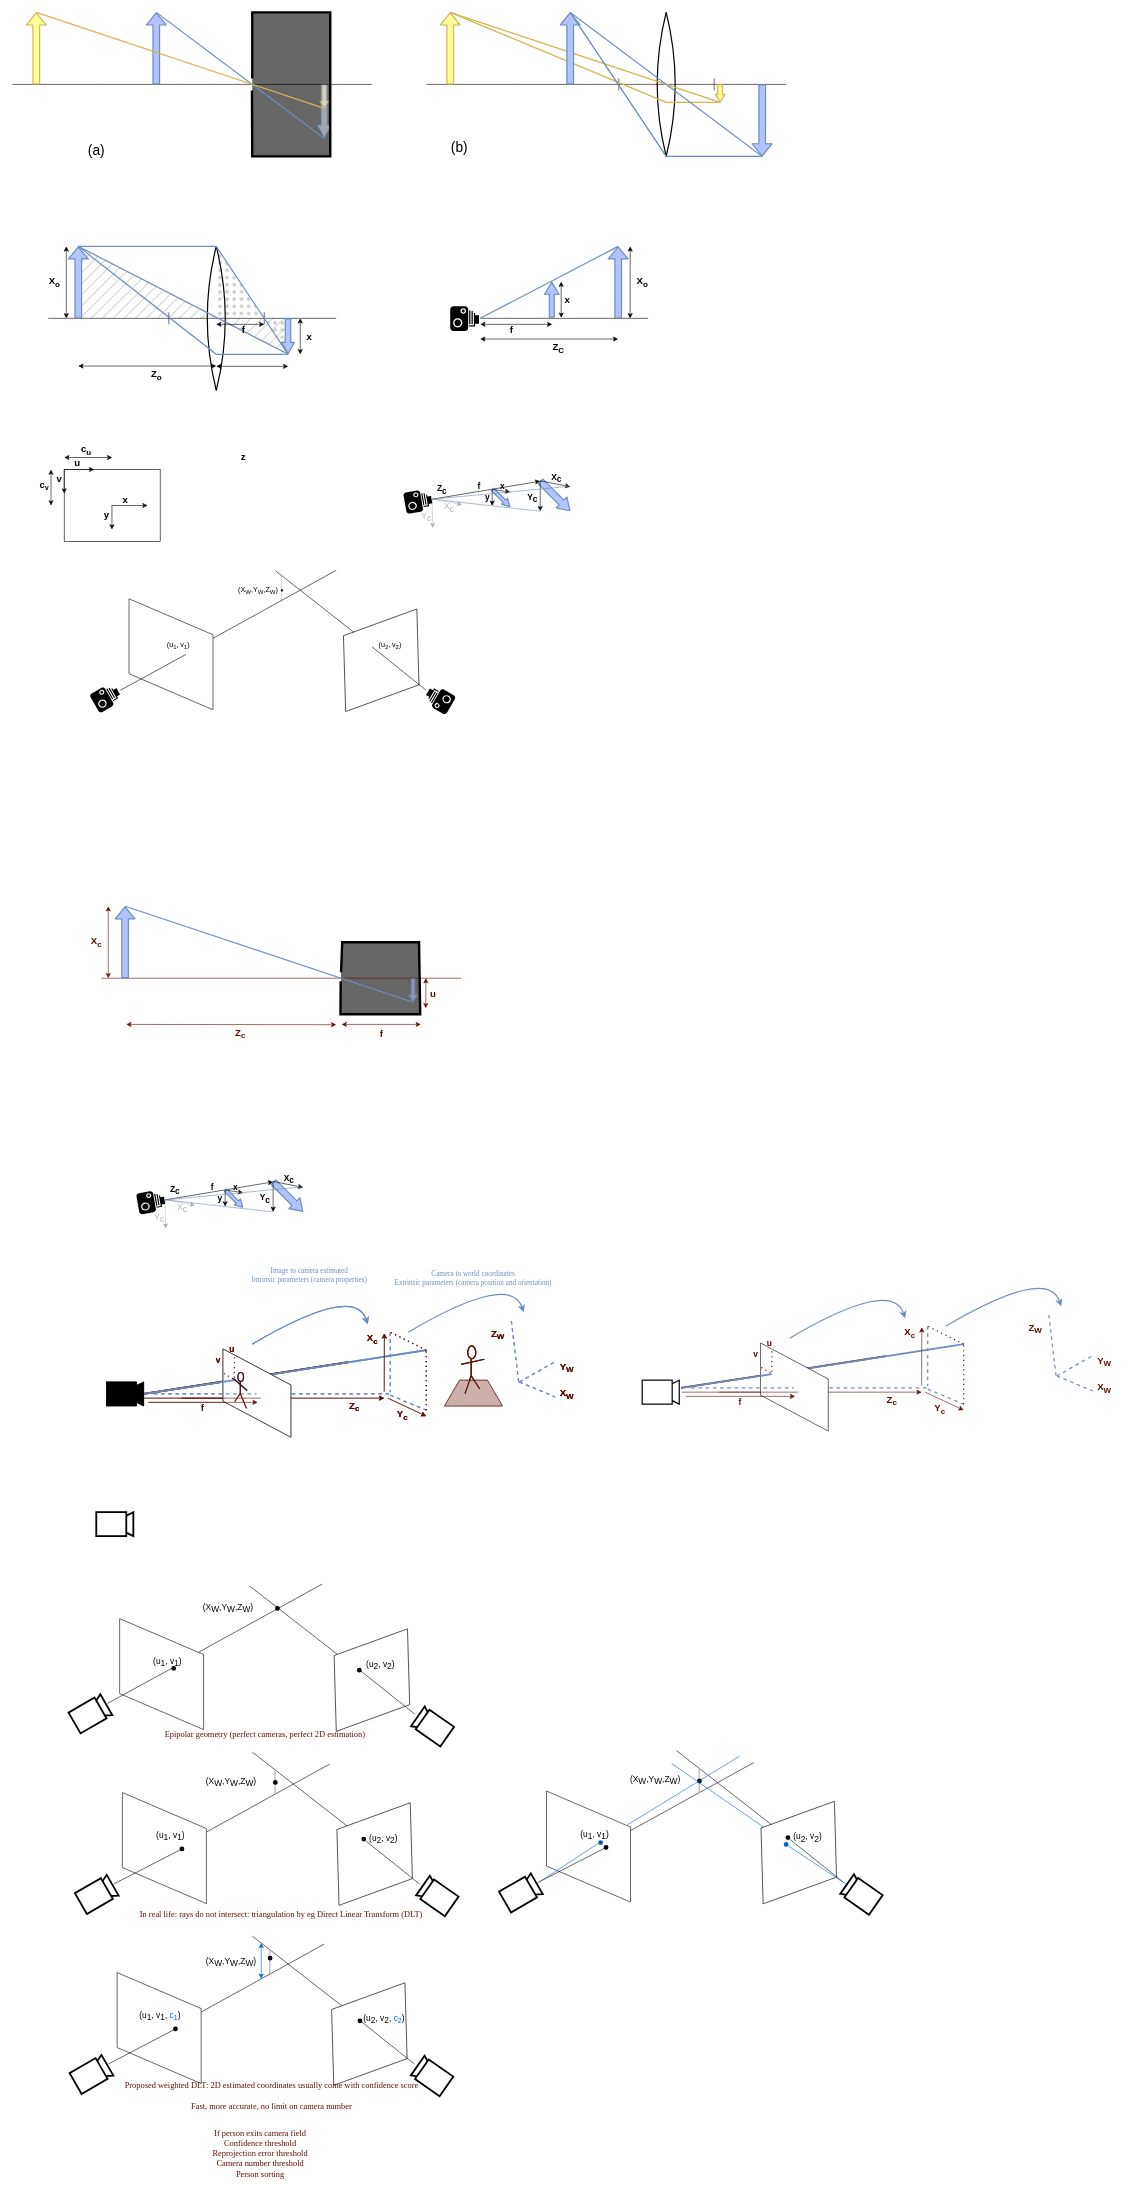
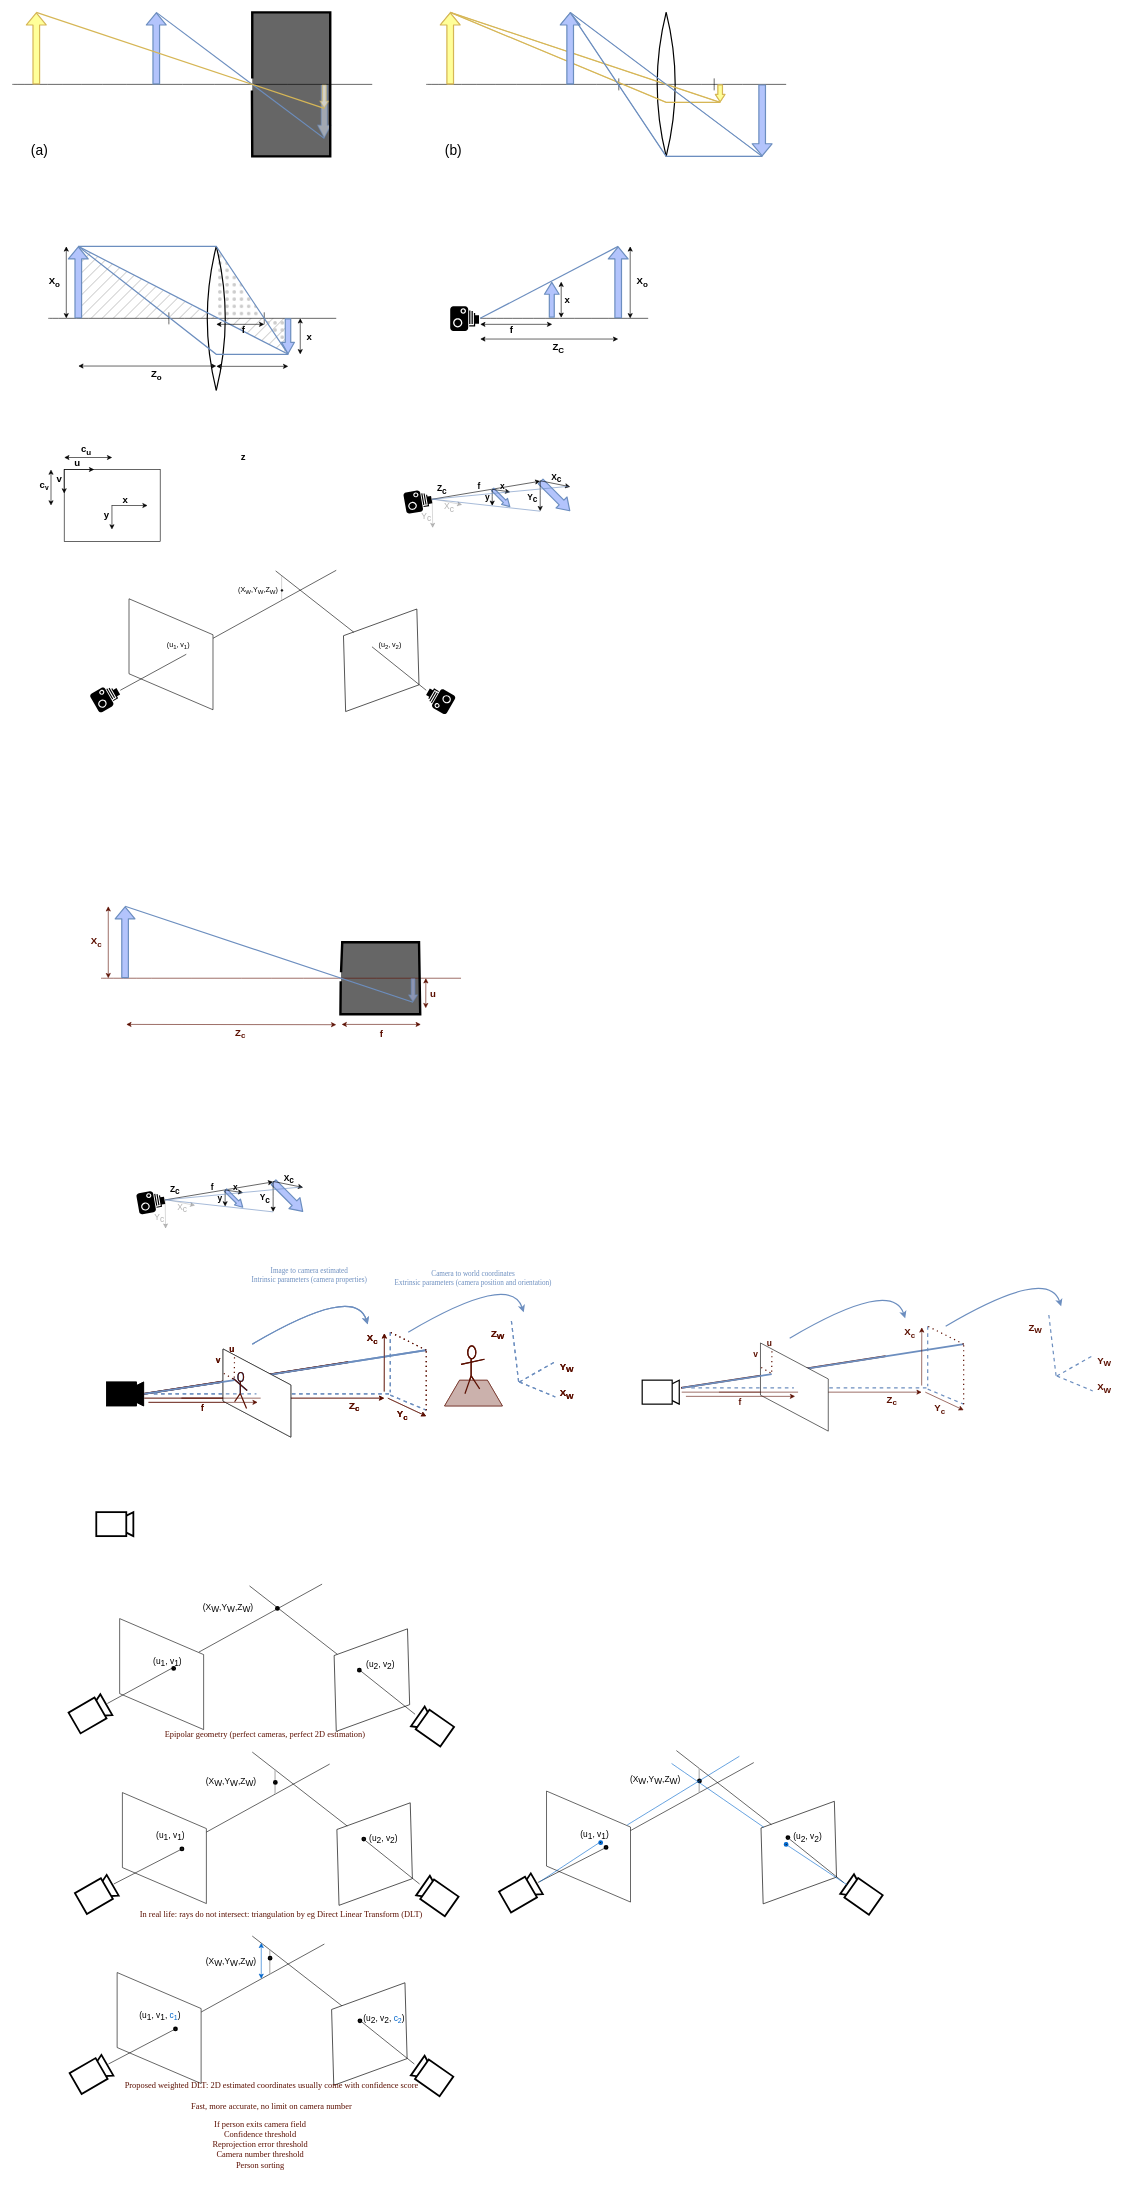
- <mxCell id="79" value="(b)" style="text;html=1;align=center;verticalAlign=middle;resizable=0;points=[];autosize=1;strokeColor=none;fillColor=none;fontSize=23;" parent="1" vertex="1"><mxGeometry x="740" y="225" width="50" height="40" as="geometry" /></mxCell>
+ <mxCell id="79" value="(b)" style="text;html=1;align=center;verticalAlign=middle;resizable=0;points=[];autosize=1;strokeColor=none;fillColor=none;fontSize=23;" parent="1" vertex="1"><mxGeometry x="730" y="230" width="50" height="40" as="geometry" /></mxCell>
- <mxCell id="78" value="(a)" style="text;html=1;align=center;verticalAlign=middle;resizable=0;points=[];autosize=1;strokeColor=none;fillColor=none;fontSize=23;" parent="1" vertex="1"><mxGeometry x="135" y="230" width="50" height="40" as="geometry" /></mxCell>
+ <mxCell id="78" value="(a)" style="text;html=1;align=center;verticalAlign=middle;resizable=0;points=[];autosize=1;strokeColor=none;fillColor=none;fontSize=23;" parent="1" vertex="1"><mxGeometry x="40" y="230" width="50" height="40" as="geometry" /></mxCell>
- <mxCell id="270" value="If person exits camera field&lt;br&gt;Confidence threshold&lt;br&gt;Reprojection error threshold&lt;br&gt;Camera number threshold&lt;br&gt;Person sorting" style="text;html=1;align=center;verticalAlign=middle;resizable=0;points=[];autosize=1;strokeColor=none;fillColor=none;fontSize=14;fontFamily=Josefin Sans;fontColor=#5B0F00;" parent="1" vertex="1"><mxGeometry x="343.21" y="3540" width="180" height="100" as="geometry" /></mxCell>
+ <mxCell id="270" value="If person exits camera field&lt;br&gt;Confidence threshold&lt;br&gt;Reprojection error threshold&lt;br&gt;Camera number threshold&lt;br&gt;Person sorting" style="text;html=1;align=center;verticalAlign=middle;resizable=0;points=[];autosize=1;strokeColor=none;fillColor=none;fontSize=14;fontFamily=Josefin Sans;fontColor=#5B0F00;" parent="1" vertex="1"><mxGeometry x="343.21" y="3525" width="180" height="100" as="geometry" /></mxCell>
